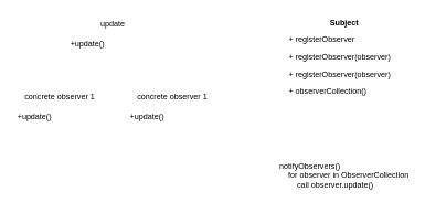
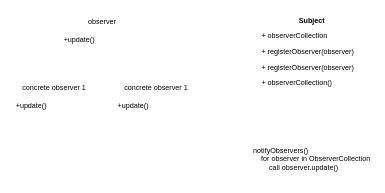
- <mxCell id="2" value="update" style="swimlane;fontStyle=0;childLayout=stackLayout;horizontal=1;startSize=30;horizontalStack=0;resizeParent=1;resizeParentMax=0;resizeLast=0;collapsible=1;marginBottom=0;strokeColor=#FFFFFF;" vertex="1" parent="1"><mxGeometry x="100" y="20" width="140" height="60" as="geometry" /></mxCell>
+ <mxCell id="2" value="observer" style="swimlane;fontStyle=0;childLayout=stackLayout;horizontal=1;startSize=30;horizontalStack=0;resizeParent=1;resizeParentMax=0;resizeLast=0;collapsible=1;marginBottom=0;strokeColor=#FFFFFF;" vertex="1" parent="1"><mxGeometry x="100" y="20" width="140" height="60" as="geometry" /></mxCell>
- <mxCell id="11" value="+ registerObserver" style="text;strokeColor=#FFFFFF;fillColor=none;align=left;verticalAlign=top;spacingLeft=4;spacingRight=4;overflow=hidden;rotatable=0;points=[[0,0.5],[1,0.5]];portConstraint=eastwest;" vertex="1" parent="10"><mxGeometry y="26" width="180" height="26" as="geometry" /></mxCell>
+ <mxCell id="11" value="+ observerCollection" style="text;strokeColor=#FFFFFF;fillColor=none;align=left;verticalAlign=top;spacingLeft=4;spacingRight=4;overflow=hidden;rotatable=0;points=[[0,0.5],[1,0.5]];portConstraint=eastwest;" vertex="1" parent="10"><mxGeometry y="26" width="180" height="26" as="geometry" /></mxCell>
